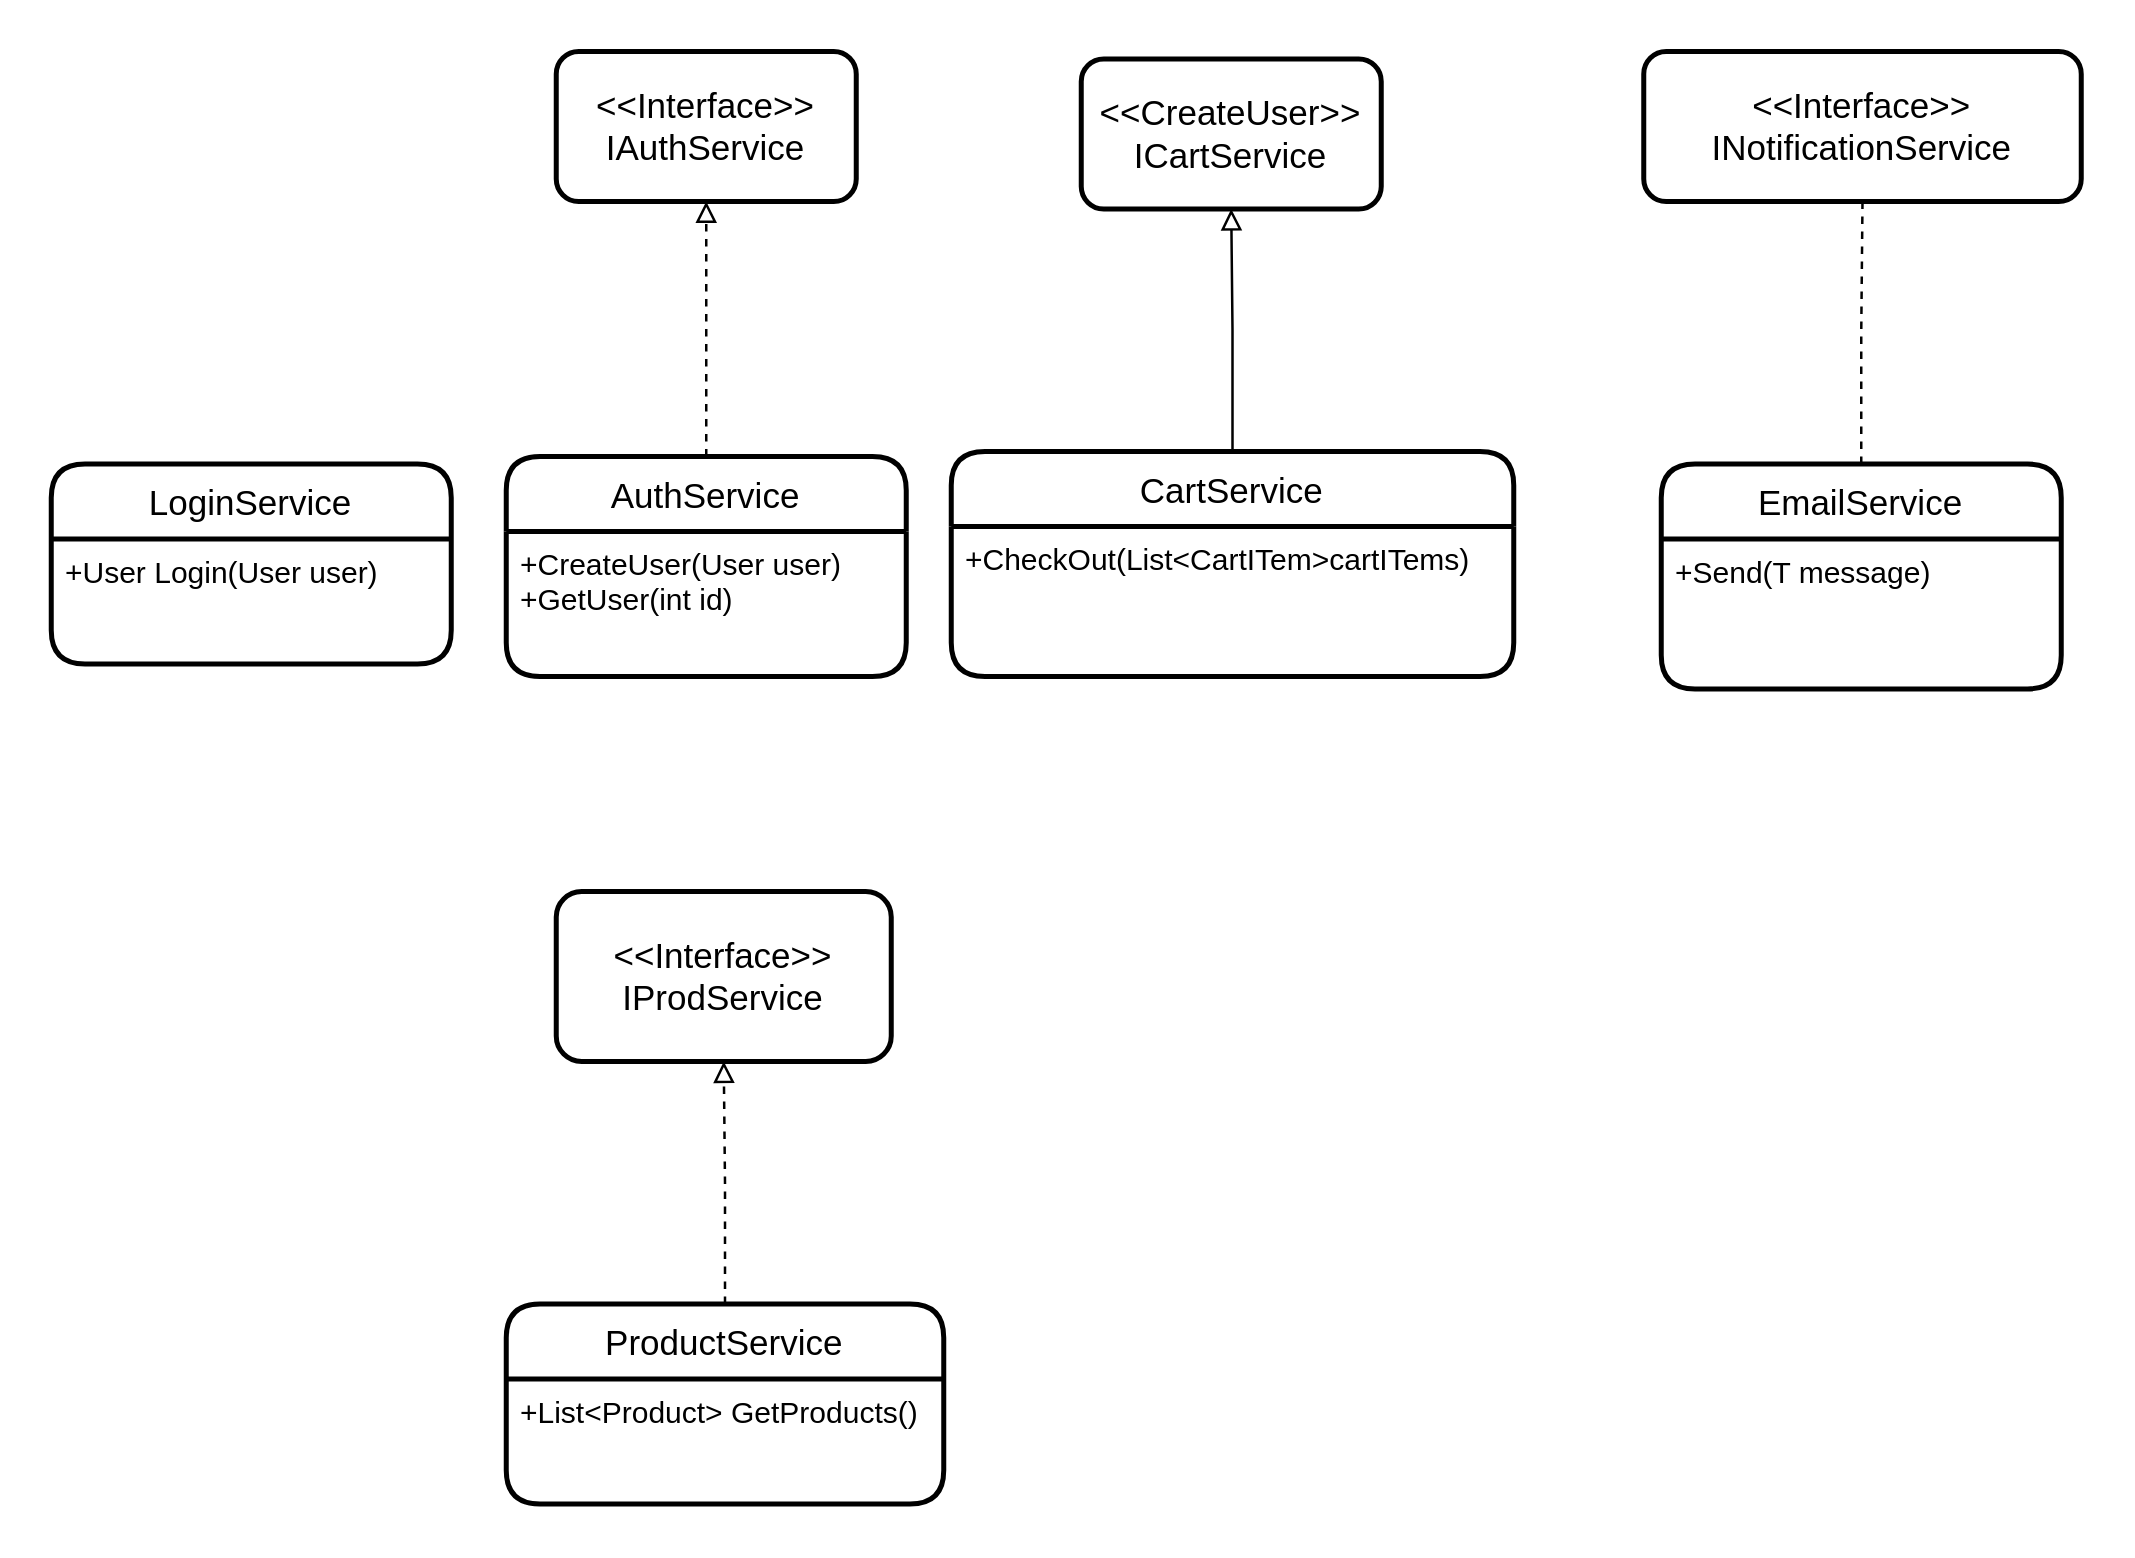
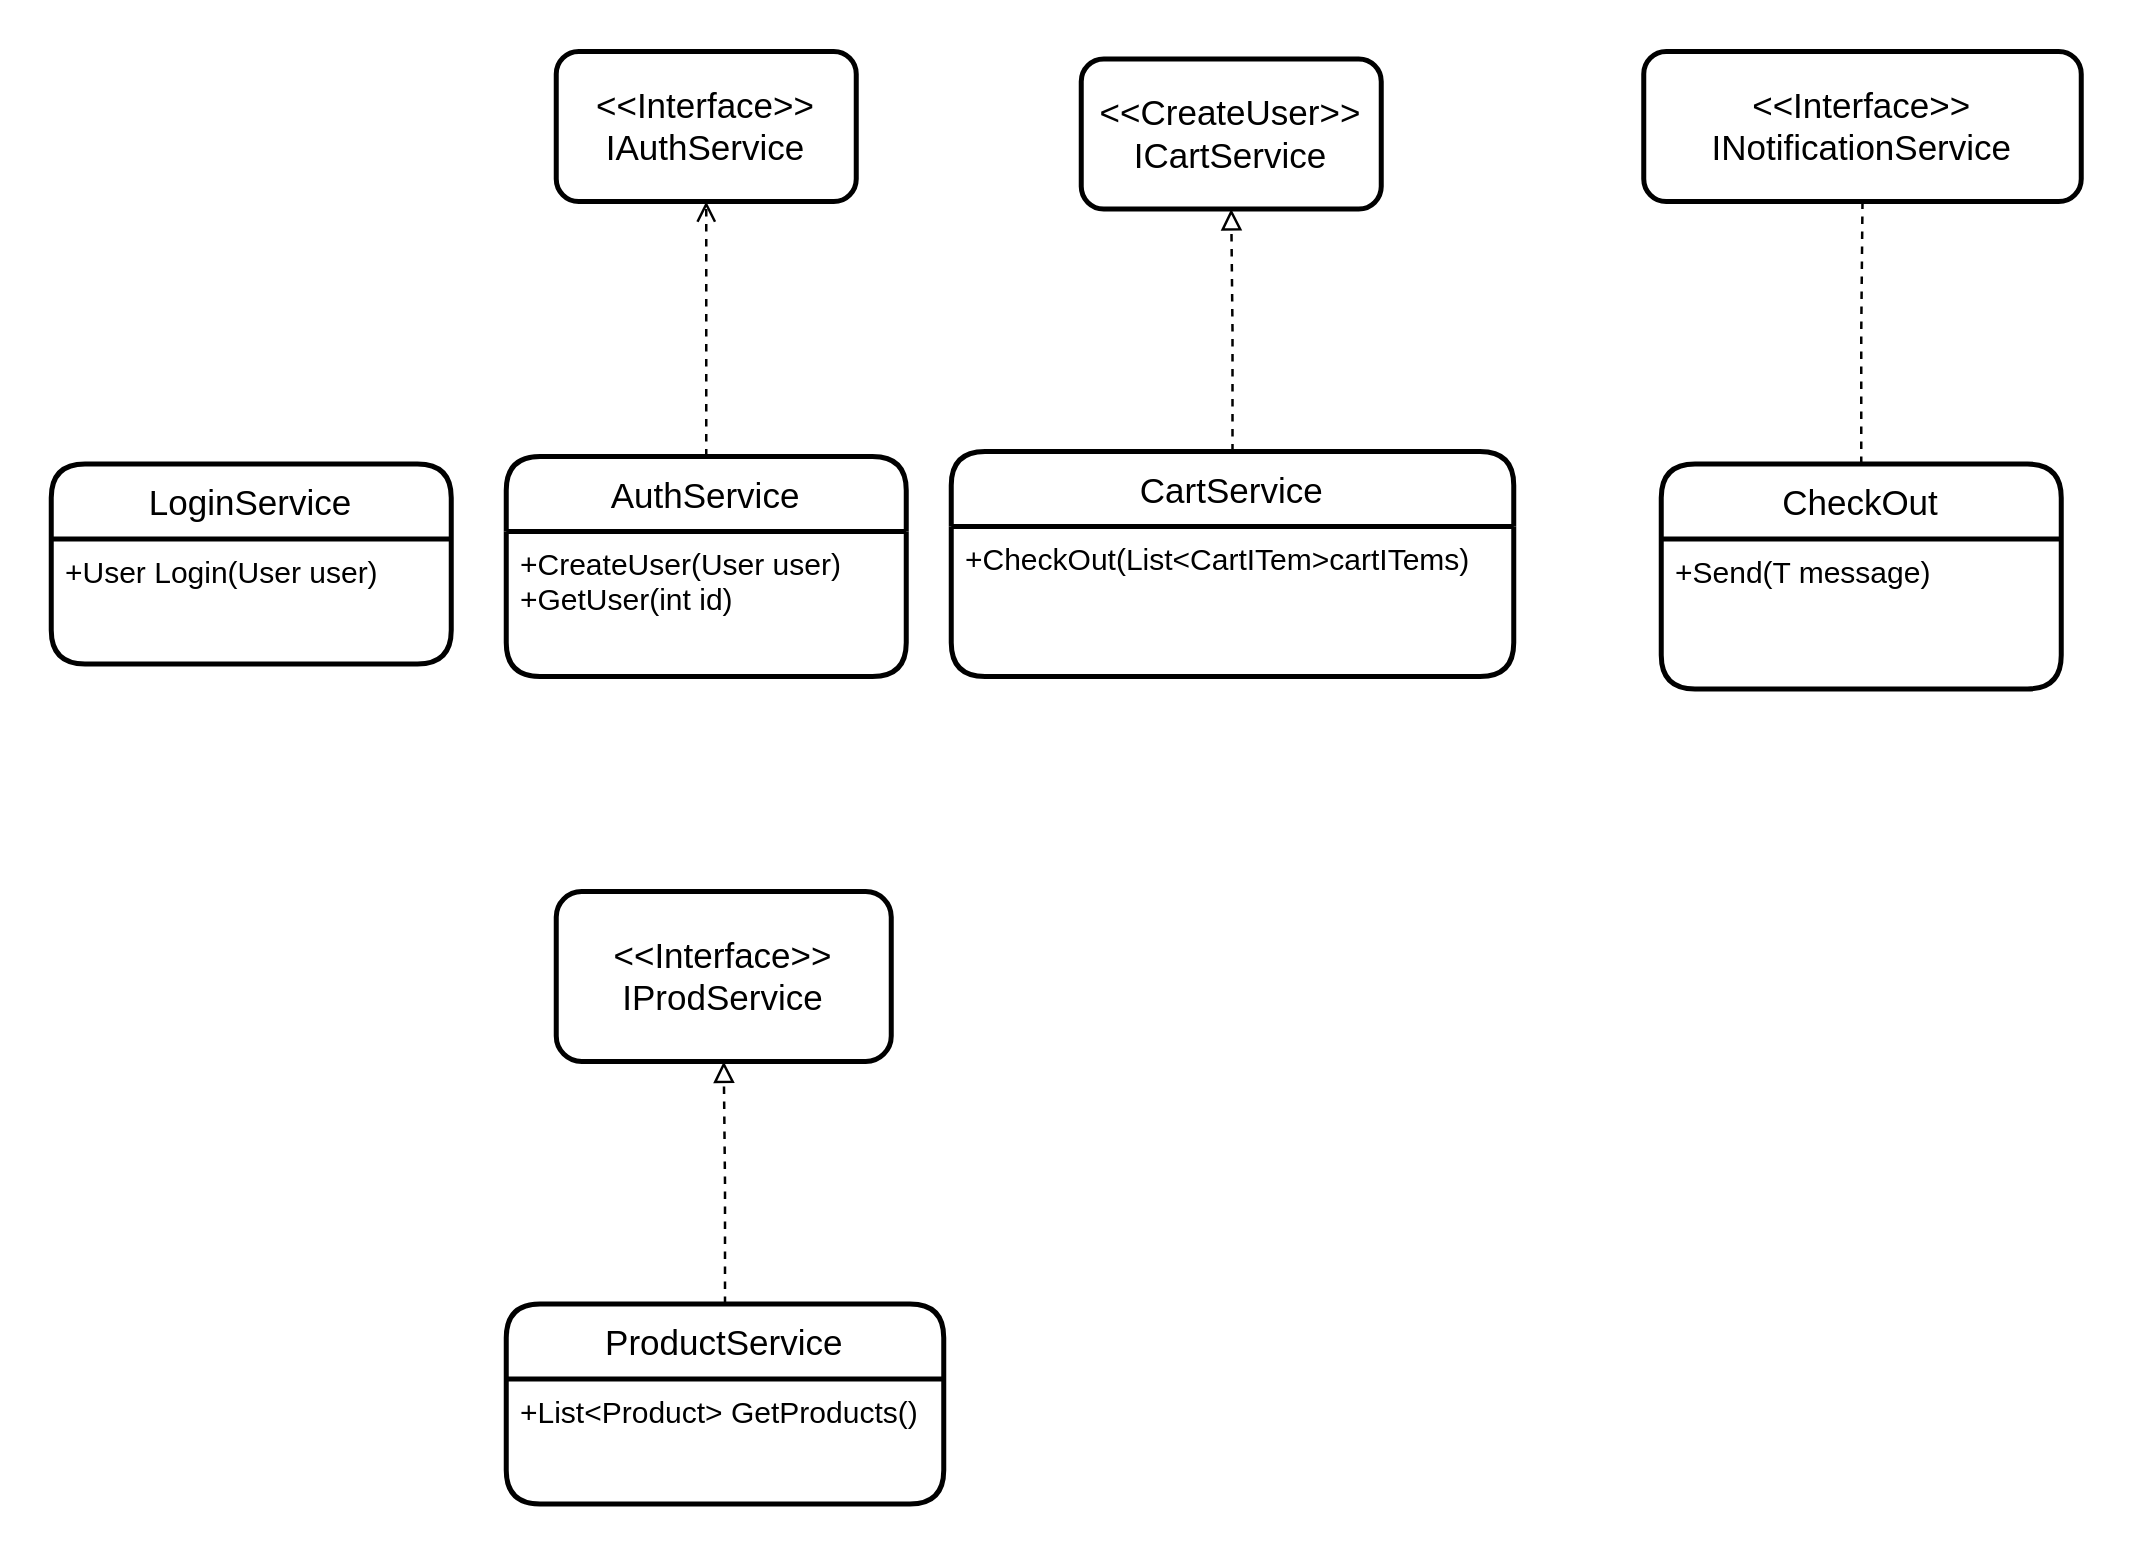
- <mxCell id="4" value="" style="edgeStyle=orthogonalEdgeStyle;rounded=0;orthogonalLoop=1;jettySize=auto;html=1;dashed=1;startArrow=none;startFill=0;endArrow=block;endFill=0;" parent="1" source="5" target="7" edge="1"><mxGeometry relative="1" as="geometry" /></mxCell>
+ <mxCell id="4" value="" style="edgeStyle=orthogonalEdgeStyle;rounded=0;orthogonalLoop=1;jettySize=auto;html=1;dashed=1;startArrow=none;startFill=0;endArrow=open;endFill=0;" parent="1" source="5" target="7" edge="1"><mxGeometry relative="1" as="geometry" /></mxCell>
- <mxCell id="9" style="edgeStyle=orthogonalEdgeStyle;rounded=0;orthogonalLoop=1;jettySize=auto;html=1;entryX=0.5;entryY=1;entryDx=0;entryDy=0;dashed=0;startArrow=none;startFill=0;endArrow=block;endFill=0;" parent="1" source="10" target="8" edge="1"><mxGeometry relative="1" as="geometry" /></mxCell>
+ <mxCell id="9" style="edgeStyle=orthogonalEdgeStyle;rounded=0;orthogonalLoop=1;jettySize=auto;html=1;entryX=0.5;entryY=1;entryDx=0;entryDy=0;dashed=1;startArrow=none;startFill=0;endArrow=block;endFill=0;" parent="1" source="10" target="8" edge="1"><mxGeometry relative="1" as="geometry" /></mxCell>
- <mxCell id="13" value="EmailService" style="swimlane;childLayout=stackLayout;horizontal=1;startSize=30;horizontalStack=0;rounded=1;fontSize=14;fontStyle=0;strokeWidth=2;resizeParent=0;resizeLast=1;shadow=0;dashed=0;align=center;" parent="1" vertex="1"><mxGeometry x="664" y="185" width="160" height="90" as="geometry" /></mxCell>
+ <mxCell id="13" value="CheckOut" style="swimlane;childLayout=stackLayout;horizontal=1;startSize=30;horizontalStack=0;rounded=1;fontSize=14;fontStyle=0;strokeWidth=2;resizeParent=0;resizeLast=1;shadow=0;dashed=0;align=center;" parent="1" vertex="1"><mxGeometry x="664" y="185" width="160" height="90" as="geometry" /></mxCell>
